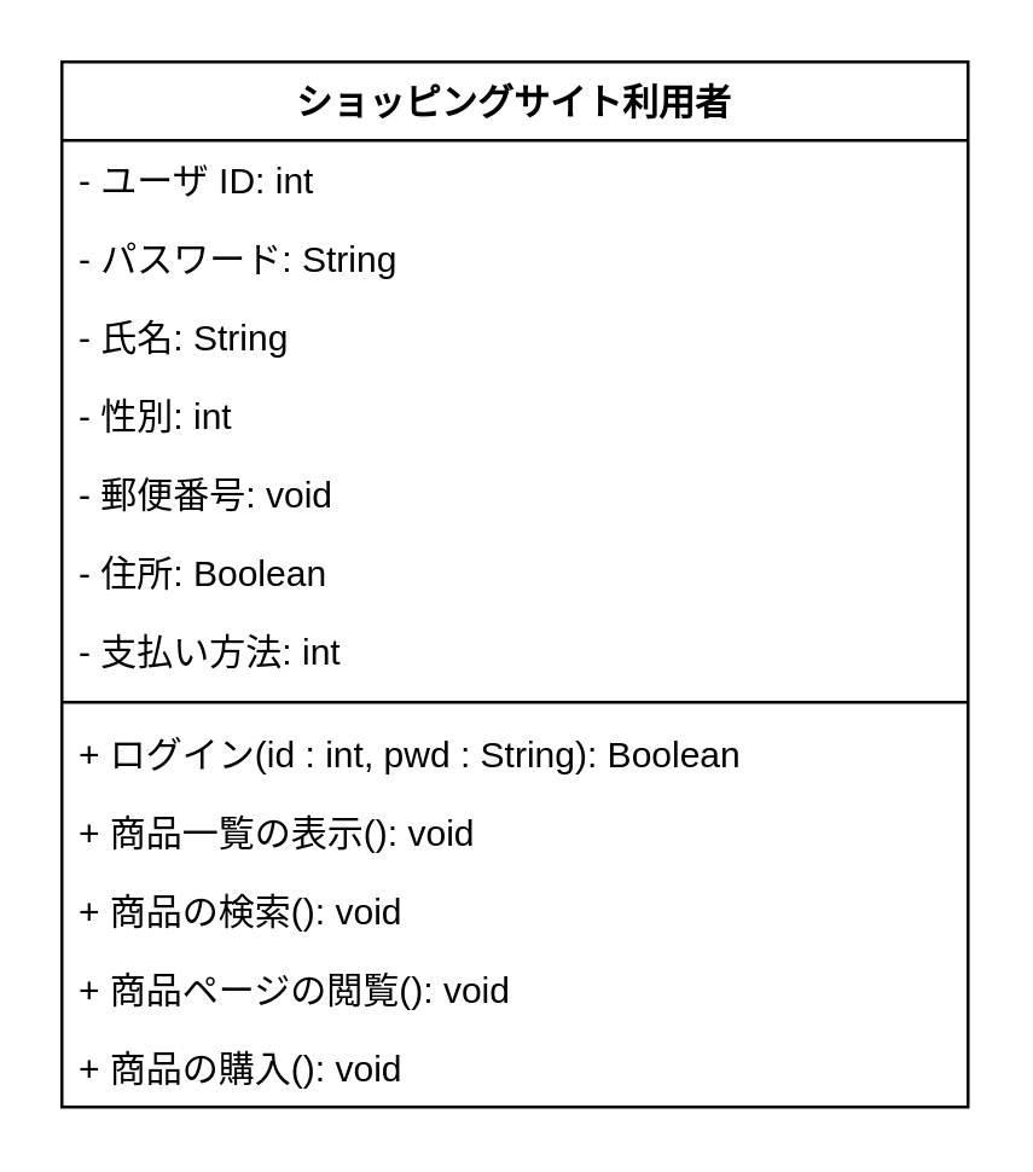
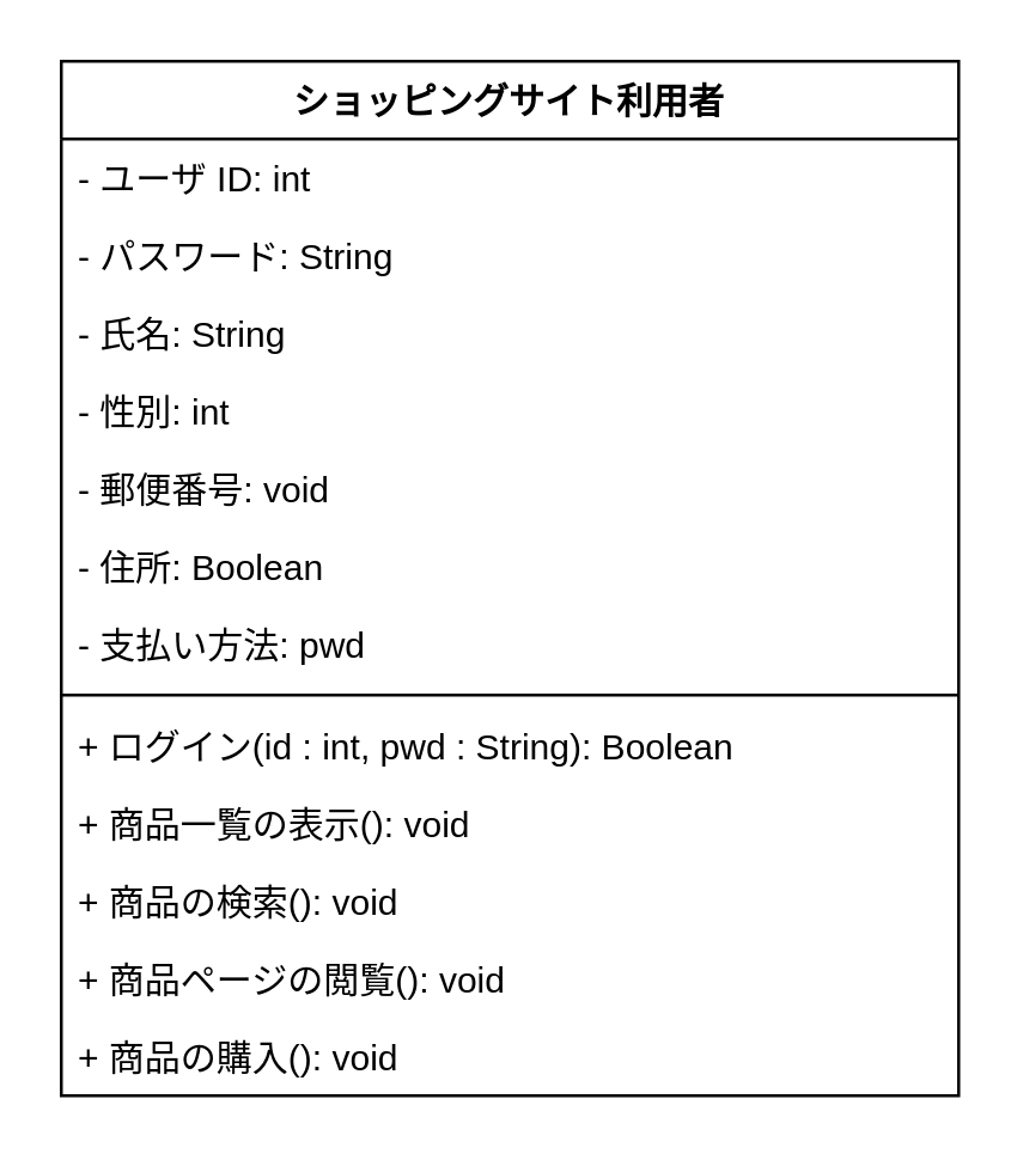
- <mxCell id="9" value="‐ 支払い方法: int" style="text;strokeColor=none;fillColor=none;align=left;verticalAlign=top;spacingLeft=4;spacingRight=4;overflow=hidden;rotatable=0;points=[[0,0.5],[1,0.5]];portConstraint=eastwest;" vertex="1" parent="2"><mxGeometry y="182" width="300" height="26" as="geometry" /></mxCell>
+ <mxCell id="9" value="‐ 支払い方法: pwd" style="text;strokeColor=none;fillColor=none;align=left;verticalAlign=top;spacingLeft=4;spacingRight=4;overflow=hidden;rotatable=0;points=[[0,0.5],[1,0.5]];portConstraint=eastwest;" vertex="1" parent="2"><mxGeometry y="182" width="300" height="26" as="geometry" /></mxCell>
